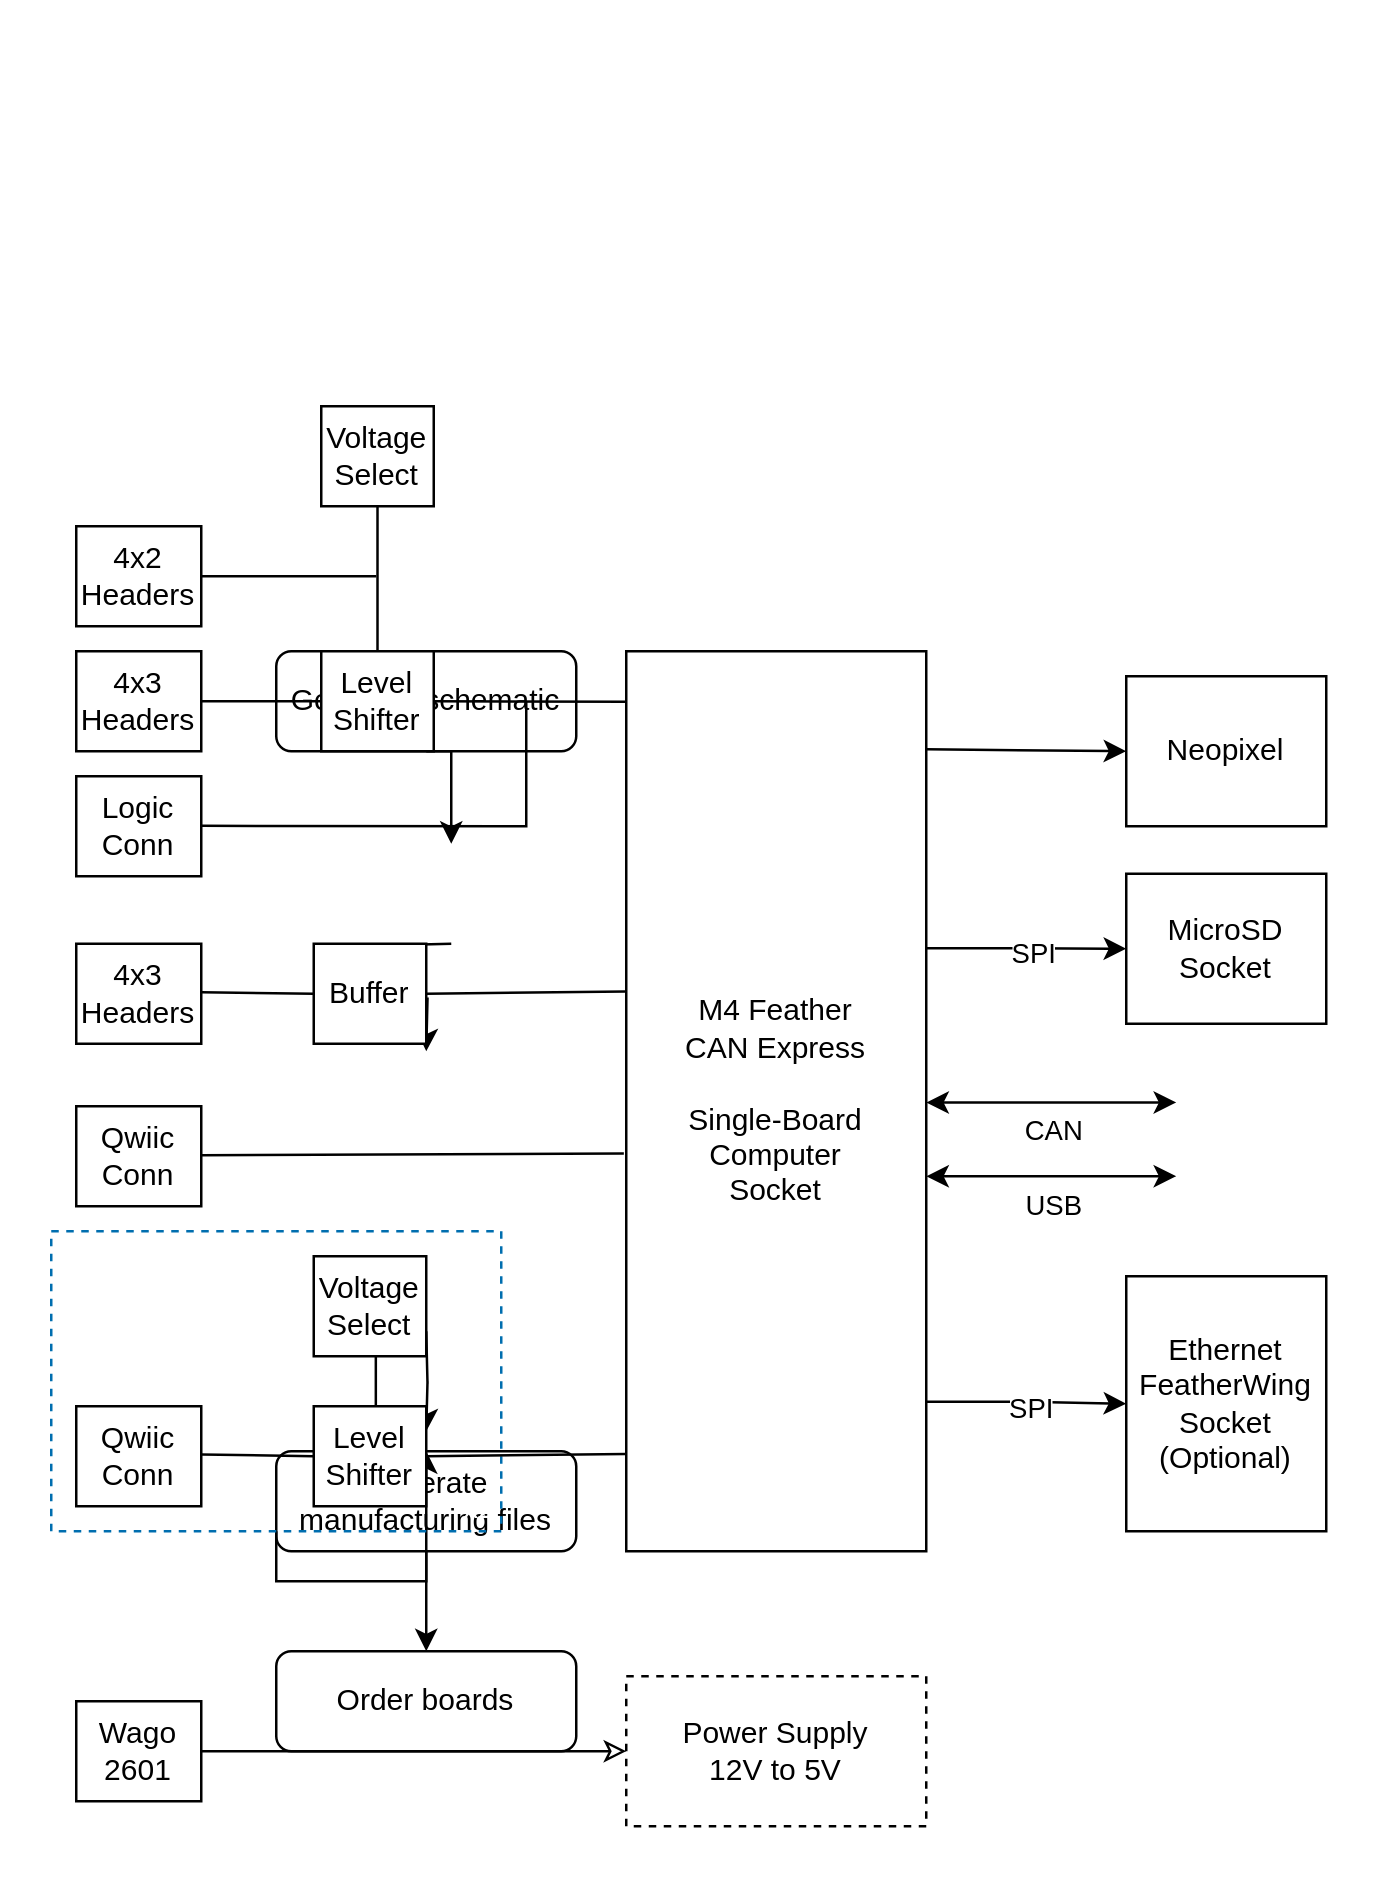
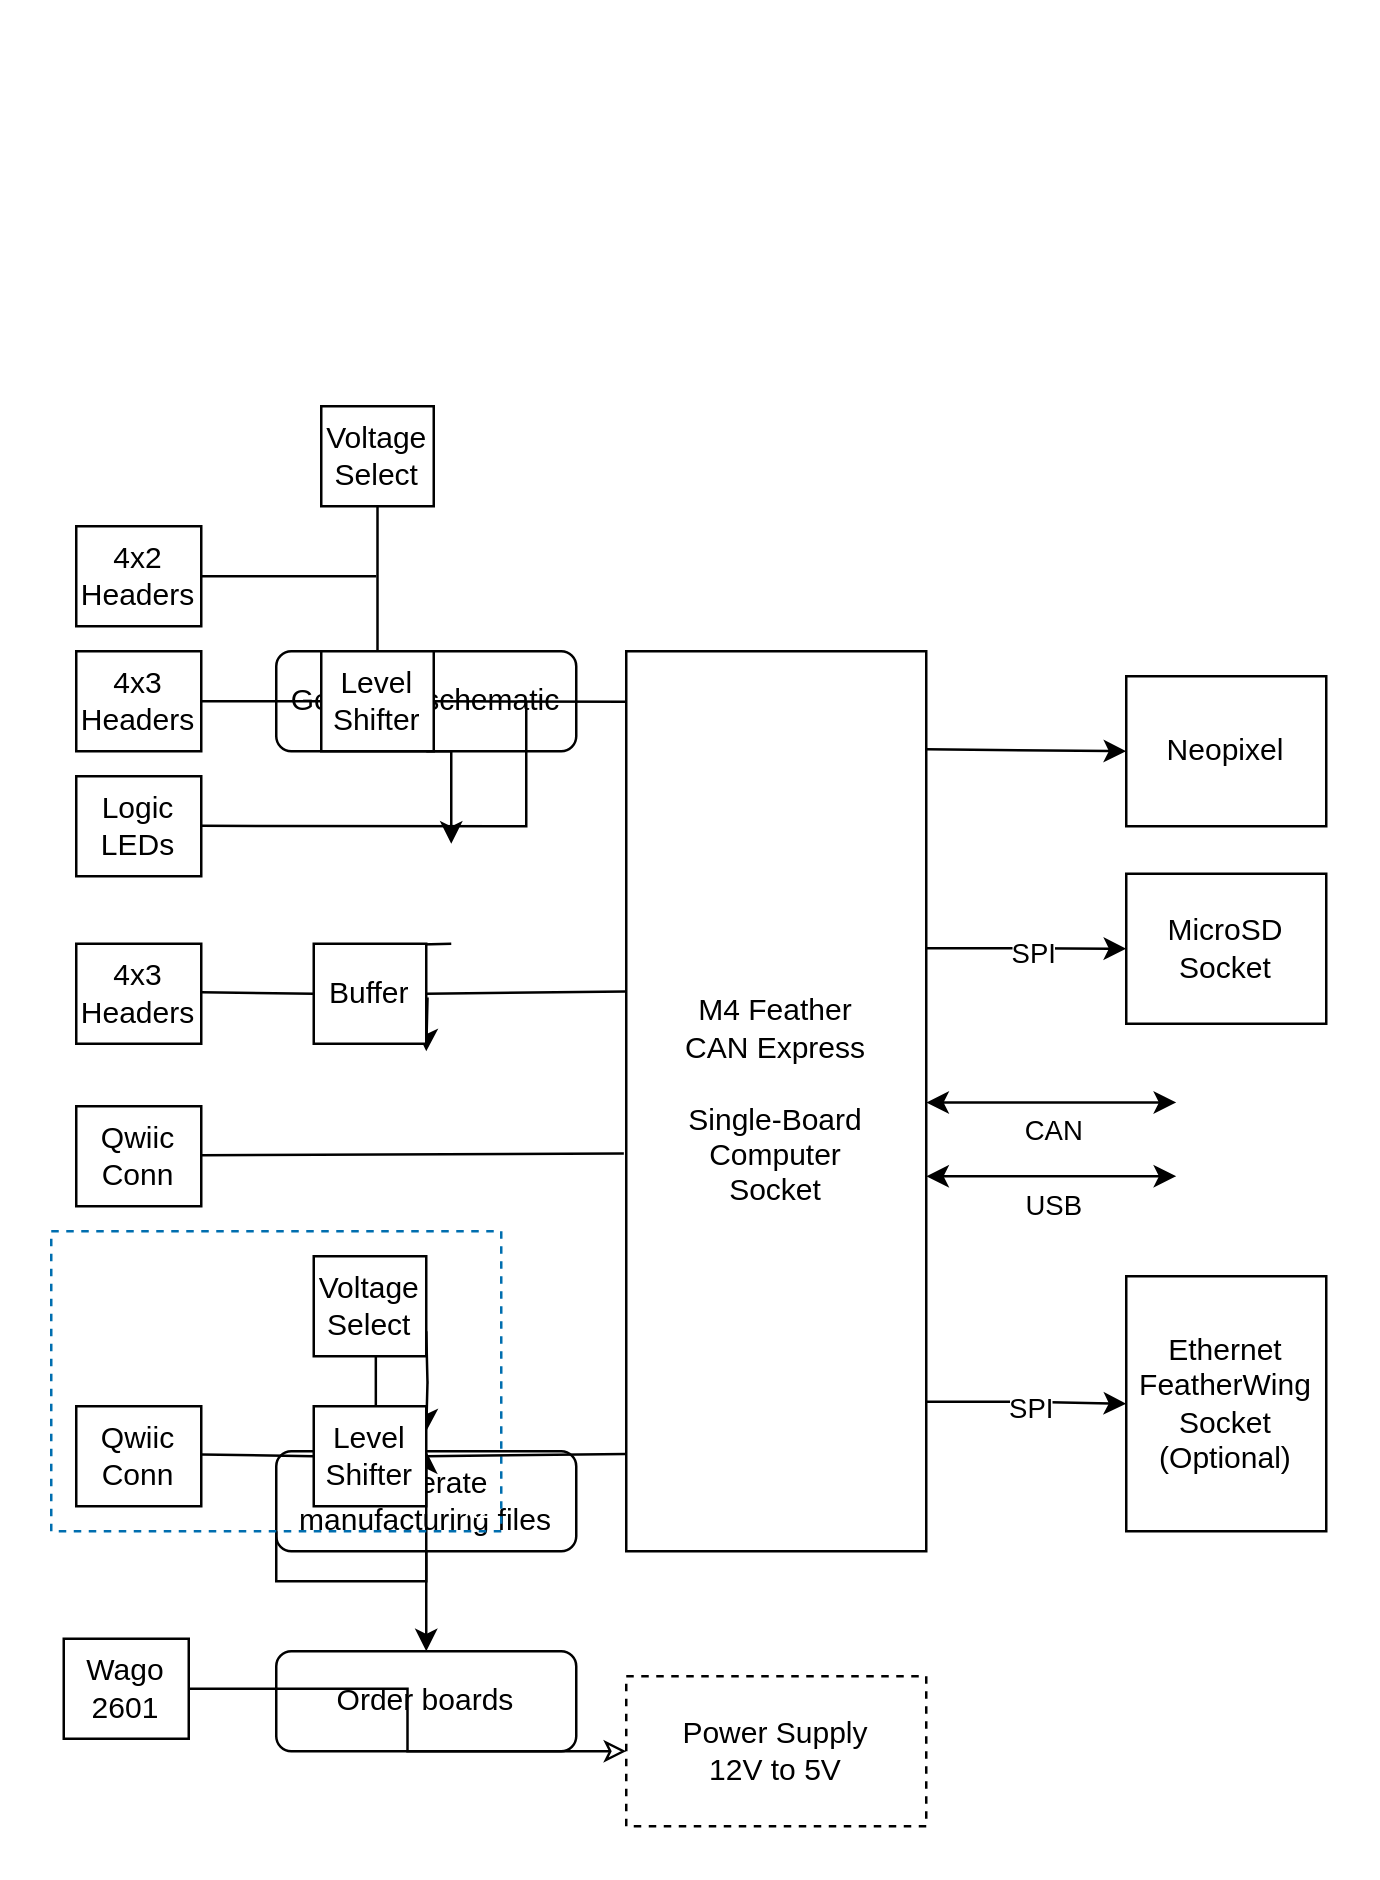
- <mxCell id="23" value="Logic Conn" style="rounded=0;whiteSpace=wrap;html=1;" parent="2" vertex="1"><mxGeometry x="10" y="290" width="50" height="40" as="geometry" /></mxCell>
+ <mxCell id="23" value="Logic LEDs" style="rounded=0;whiteSpace=wrap;html=1;" parent="2" vertex="1"><mxGeometry x="10" y="290" width="50" height="40" as="geometry" /></mxCell>
- <mxCell id="44" value="Wago&lt;div&gt;2601&lt;/div&gt;" style="rounded=0;whiteSpace=wrap;html=1;" parent="2" vertex="1"><mxGeometry x="10" y="660" width="50" height="40" as="geometry" /></mxCell>
+ <mxCell id="44" value="Wago&lt;div&gt;2601&lt;/div&gt;" style="rounded=0;whiteSpace=wrap;html=1;" parent="2" vertex="1"><mxGeometry x="5" y="635" width="50" height="40" as="geometry" /></mxCell>
